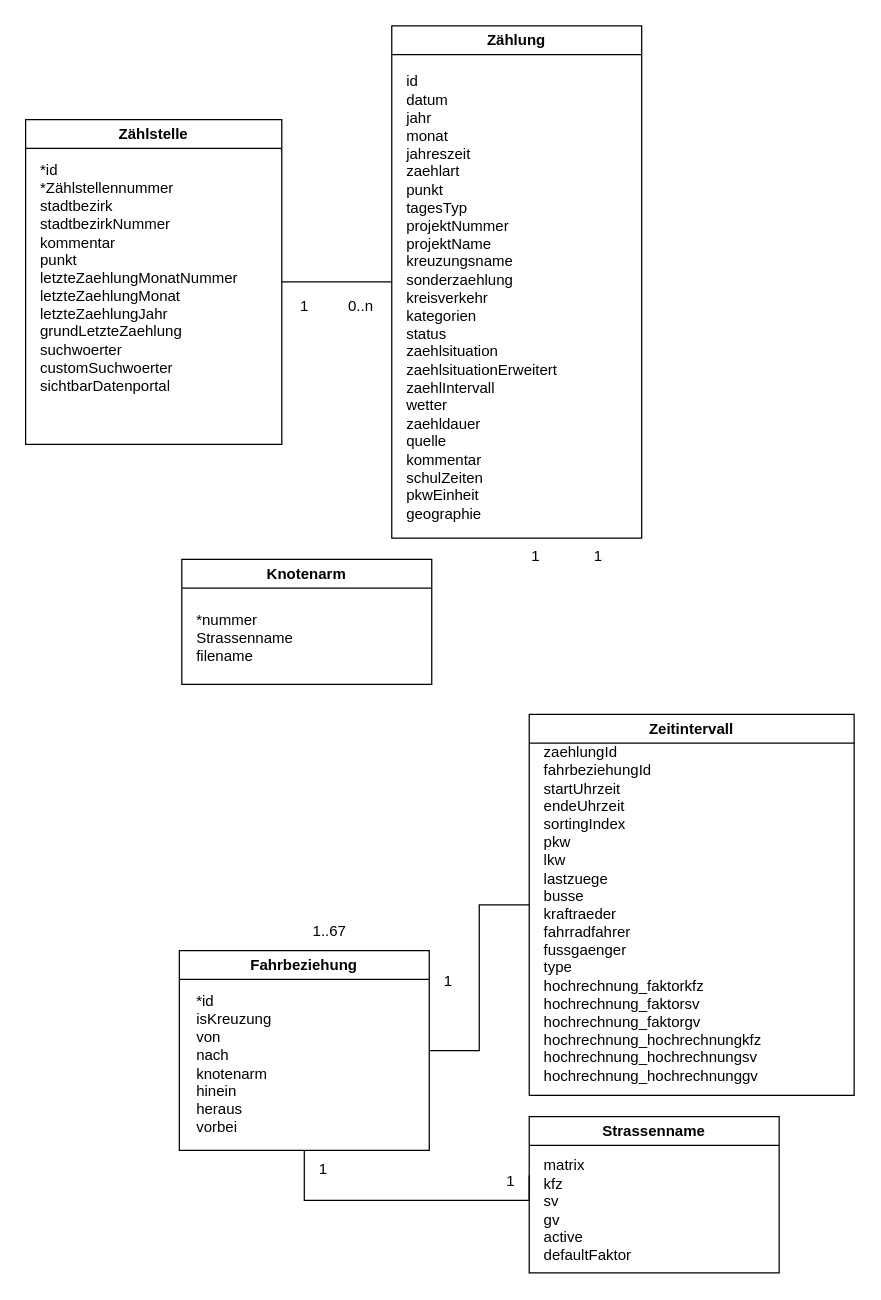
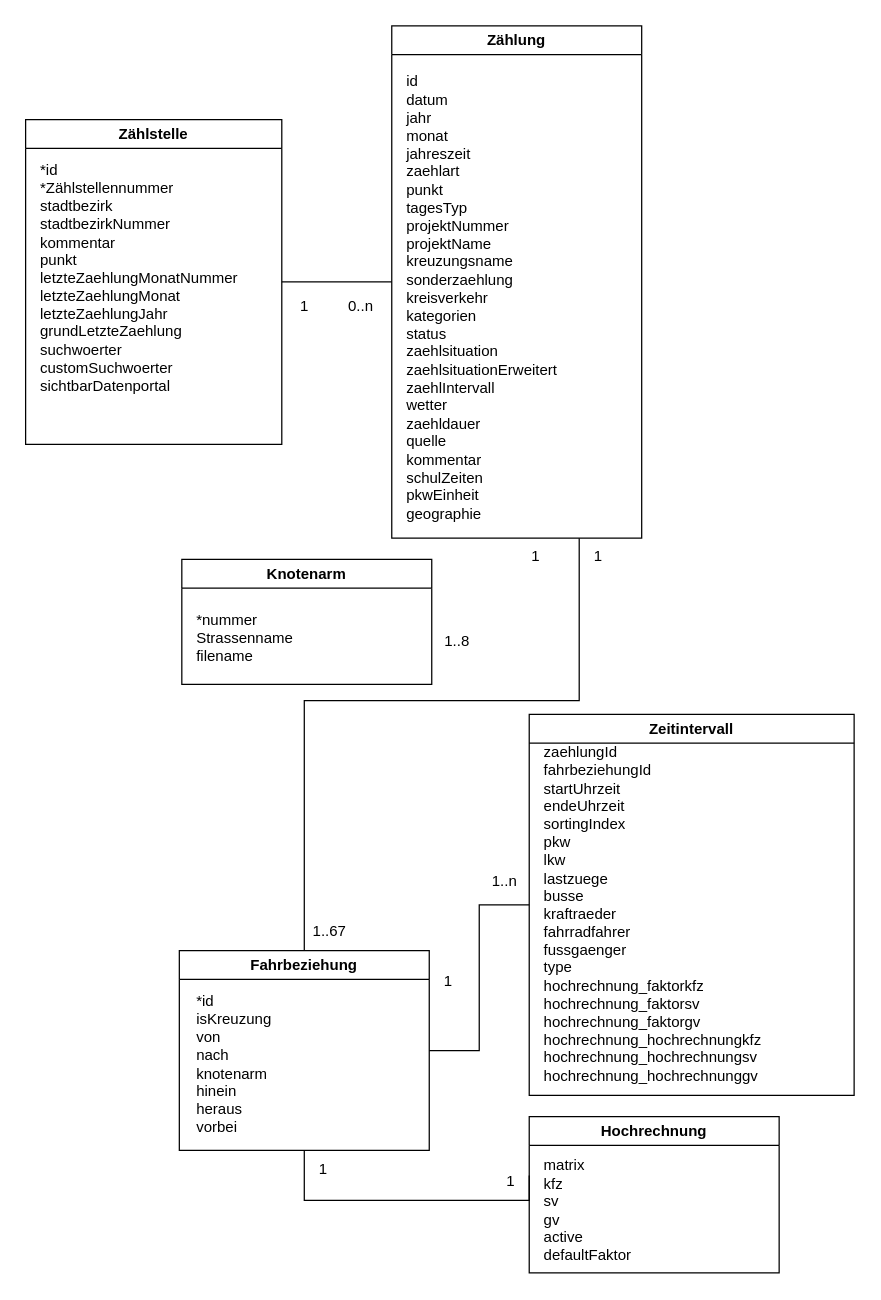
+ <mxCell id="17" value="1..8" style="text;html=1;align=center;verticalAlign=middle;resizable=0;points=[];autosize=1;strokeColor=none;fillColor=none;" parent="1" vertex="1"><mxGeometry x="345" y="498" width="40" height="30" as="geometry" /></mxCell>
+ <mxCell id="7" value="" style="edgeStyle=orthogonalEdgeStyle;rounded=0;orthogonalLoop=1;jettySize=auto;html=1;endArrow=none;endFill=0;exitX=0.75;exitY=1;exitDx=0;exitDy=0;" parent="1" source="2" target="13" edge="1"><mxGeometry relative="1" as="geometry"><Array as="points"><mxPoint x="463" y="560" /><mxPoint x="243" y="560" /></Array></mxGeometry></mxCell>
+ <mxCell id="21" value="1..n" style="text;html=1;align=center;verticalAlign=middle;resizable=0;points=[];autosize=1;strokeColor=none;fillColor=none;" parent="1" vertex="1"><mxGeometry x="383" y="690" width="40" height="30" as="geometry" /></mxCell>
- <mxCell id="15" value="&lt;span style=&quot;background-color: transparent;&quot;&gt;Strassenname&lt;/span&gt;" style="swimlane;whiteSpace=wrap;html=1;" parent="1" vertex="1"><mxGeometry x="423" y="893" width="200" height="125" as="geometry"><mxRectangle x="-480" y="360" width="120" height="30" as="alternateBounds" /></mxGeometry></mxCell>
+ <mxCell id="15" value="&lt;span style=&quot;background-color: transparent;&quot;&gt;Hochrechnung&lt;/span&gt;" style="swimlane;whiteSpace=wrap;html=1;" parent="1" vertex="1"><mxGeometry x="423" y="893" width="200" height="125" as="geometry"><mxRectangle x="-480" y="360" width="120" height="30" as="alternateBounds" /></mxGeometry></mxCell>
